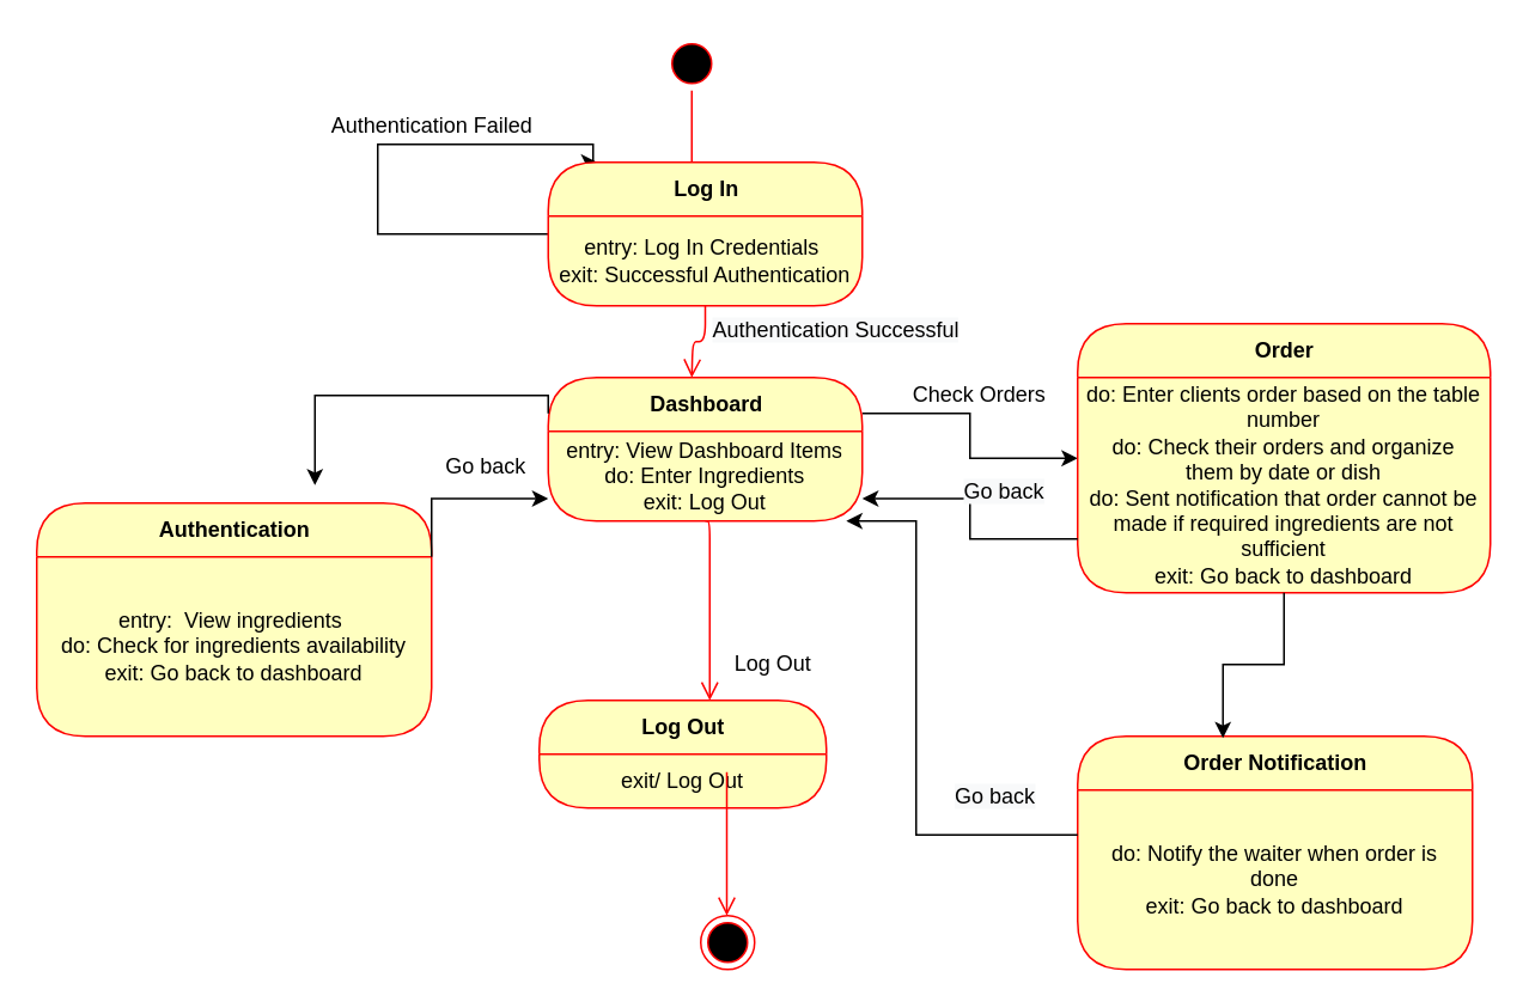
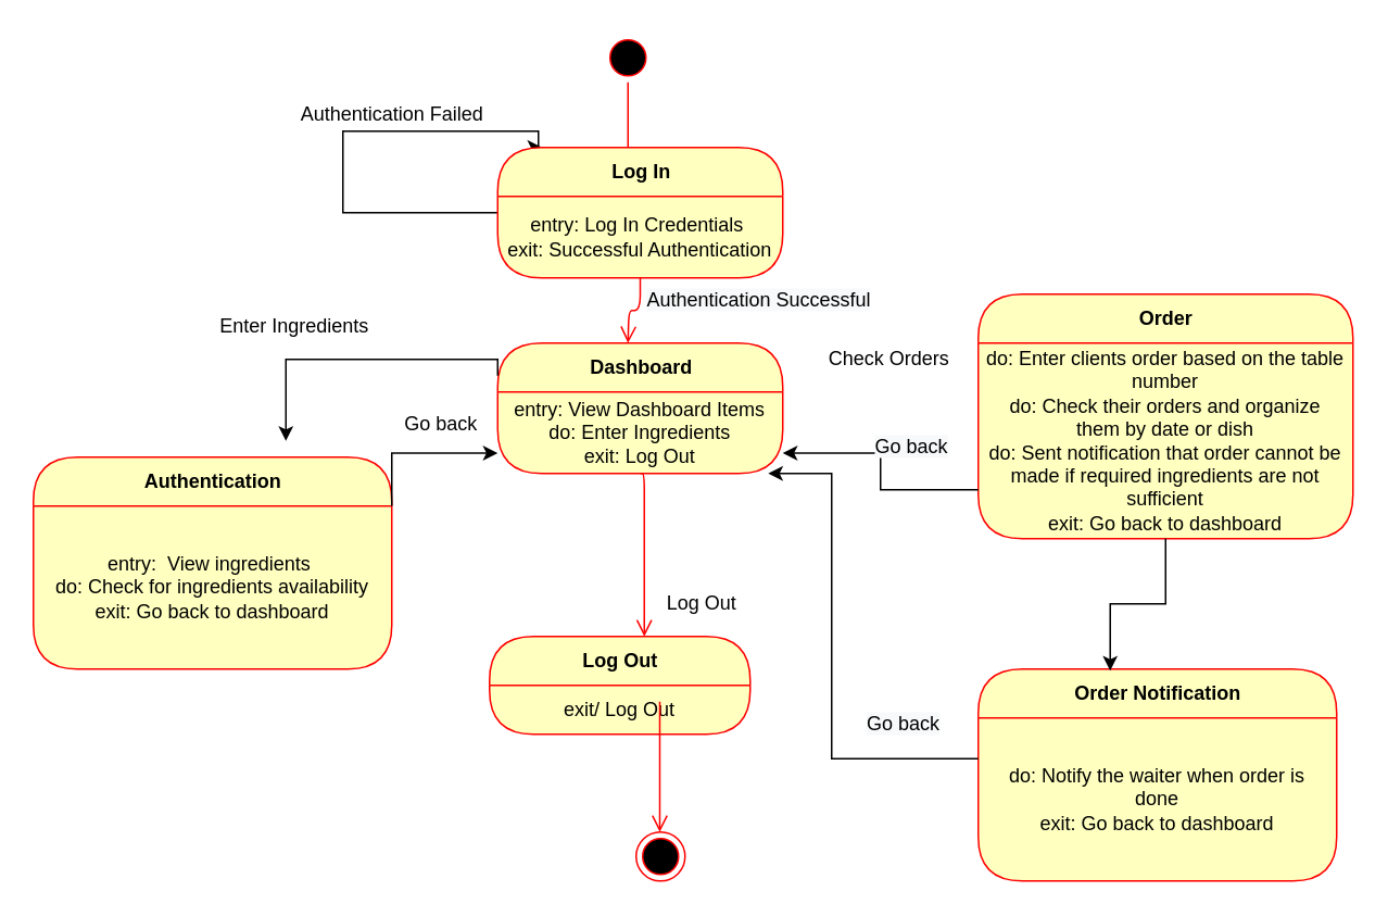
+ <mxCell id="23" value="Enter Ingredients" style="text;html=1;align=center;verticalAlign=middle;resizable=0;points=[];autosize=1;strokeColor=none;" parent="1" vertex="1"><mxGeometry x="125" y="190" width="110" height="20" as="geometry" /></mxCell>
- <mxCell id="10" style="edgeStyle=orthogonalEdgeStyle;rounded=0;orthogonalLoop=1;jettySize=auto;html=1;exitX=1;exitY=0.25;exitDx=0;exitDy=0;" parent="1" source="11" target="27" edge="1"><mxGeometry relative="1" as="geometry" /></mxCell>
